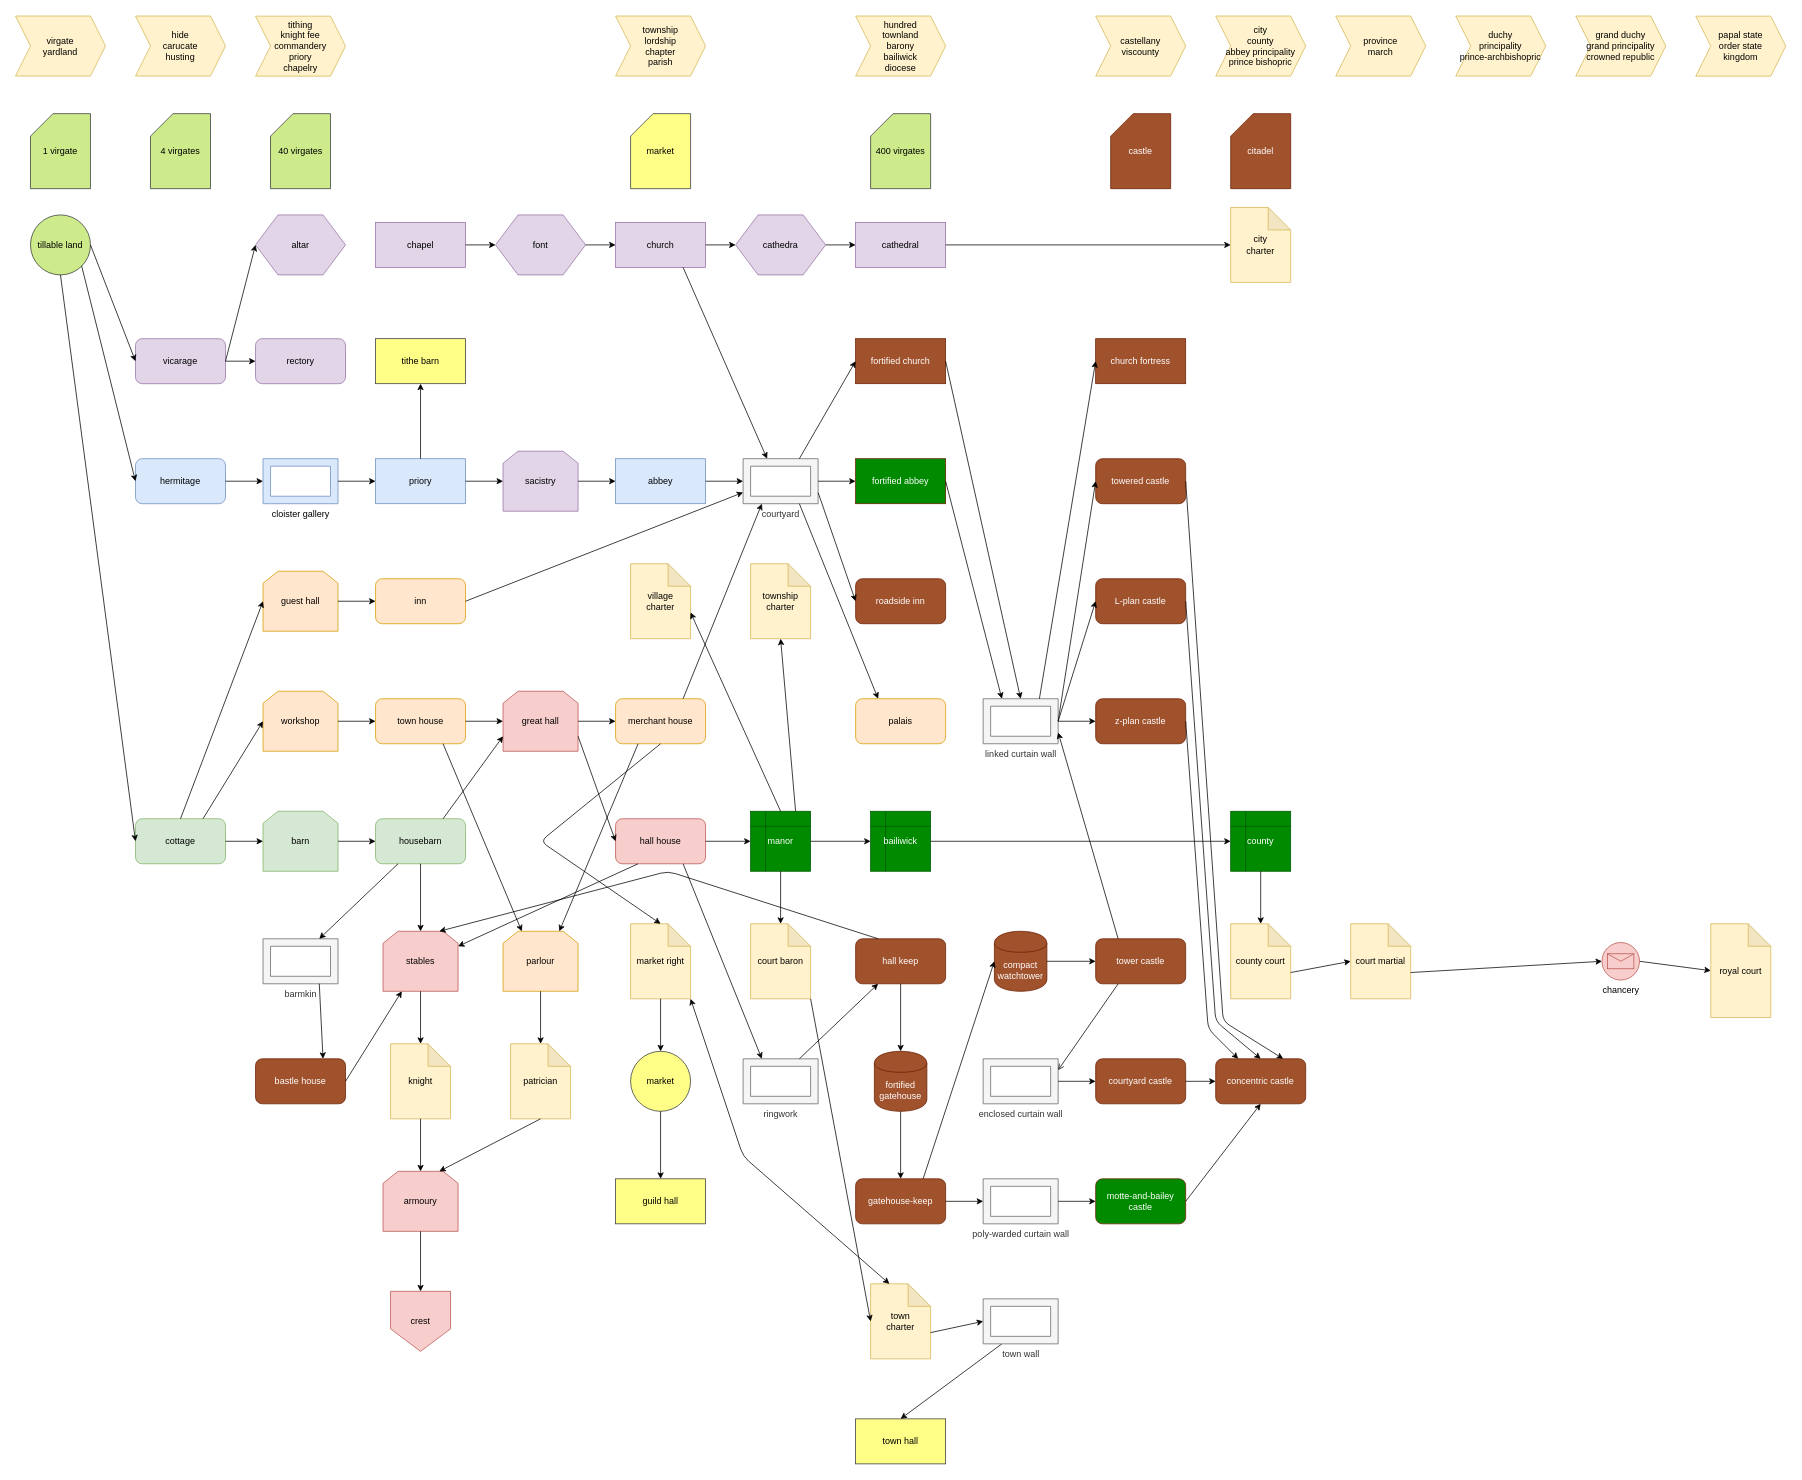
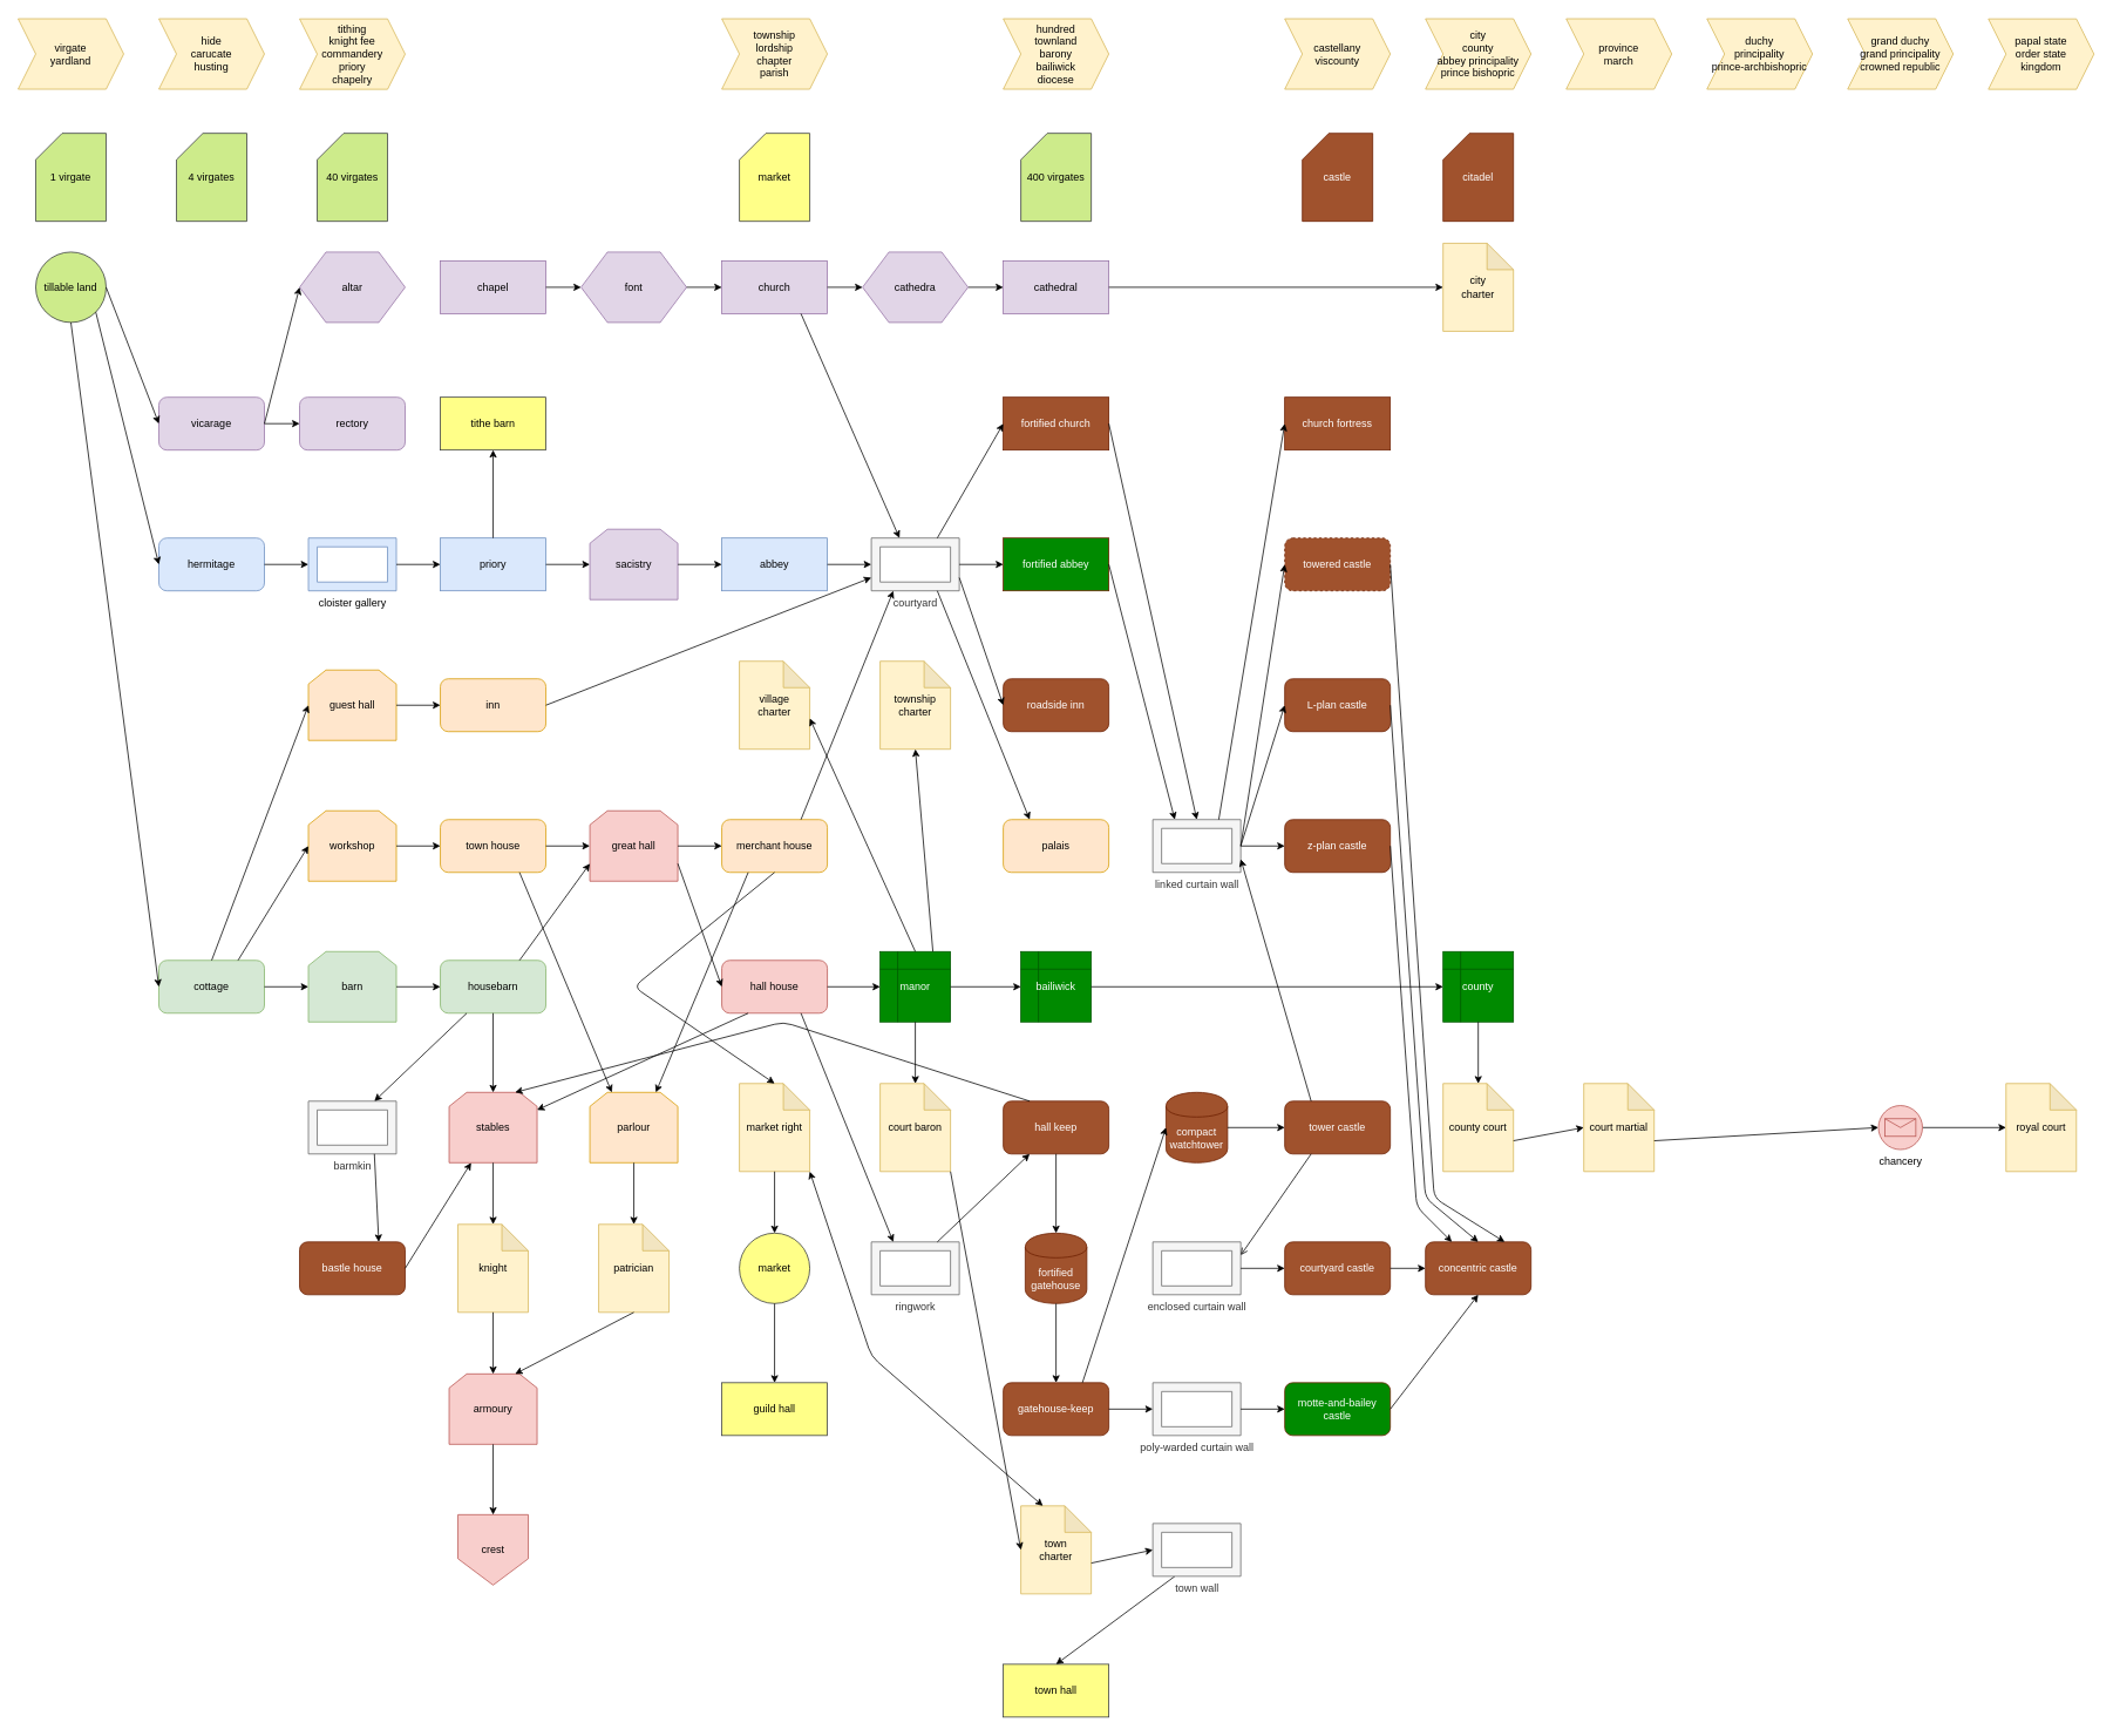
- <mxCell id="142" value="towered castle" style="rounded=1;whiteSpace=wrap;html=1;fillColor=#a0522d;strokeColor=#6D1F00;fontColor=#ffffff;" parent="1" vertex="1"><mxGeometry x="1460" y="611" width="120" height="60" as="geometry" /></mxCell>
+ <mxCell id="142" value="towered castle" style="rounded=1;whiteSpace=wrap;html=1;fillColor=#a0522d;strokeColor=#6D1F00;fontColor=#ffffff;dashed=1;" parent="1" vertex="1"><mxGeometry x="1460" y="611" width="120" height="60" as="geometry" /></mxCell>
- <mxCell id="171" value="royal court" style="shape=note;whiteSpace=wrap;html=1;backgroundOutline=1;darkOpacity=0.05;fillColor=#fff2cc;strokeColor=#d6b656;" parent="1" vertex="1"><mxGeometry x="2280" y="1231" width="80" height="125" as="geometry" /></mxCell>
+ <mxCell id="171" value="royal court" style="shape=note;whiteSpace=wrap;html=1;backgroundOutline=1;darkOpacity=0.05;fillColor=#fff2cc;strokeColor=#d6b656;" parent="1" vertex="1"><mxGeometry x="2280" y="1231" width="80" height="100" as="geometry" /></mxCell>
